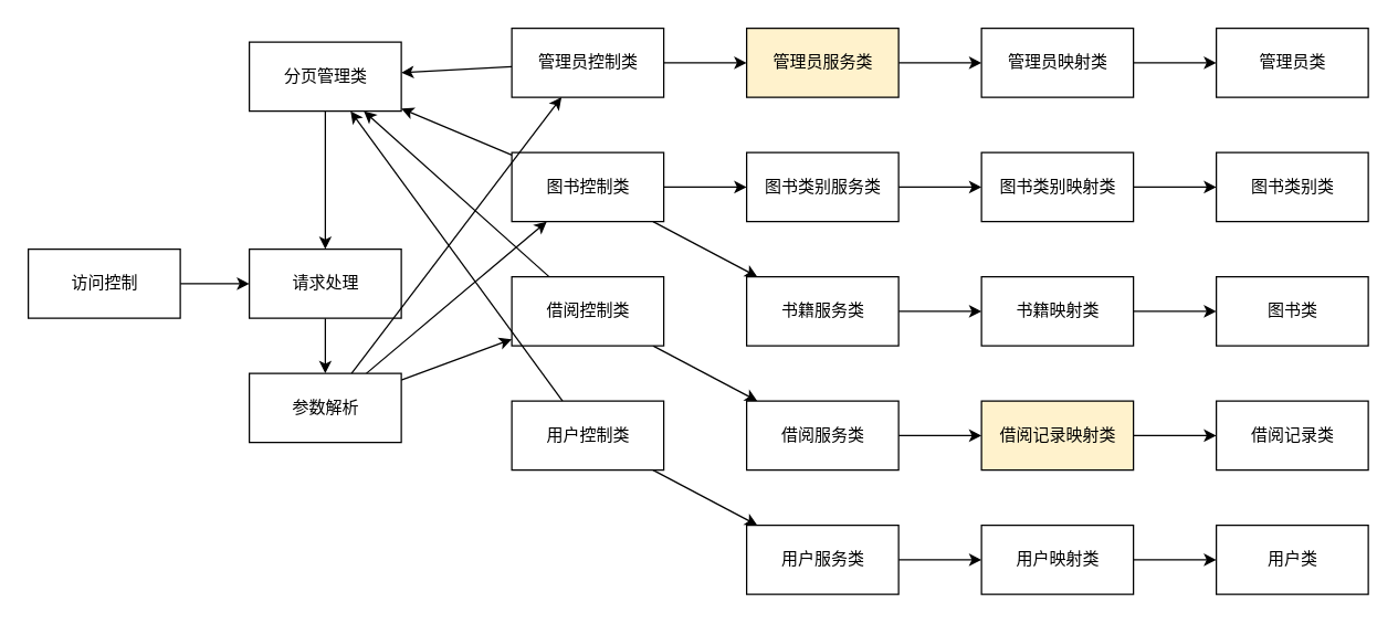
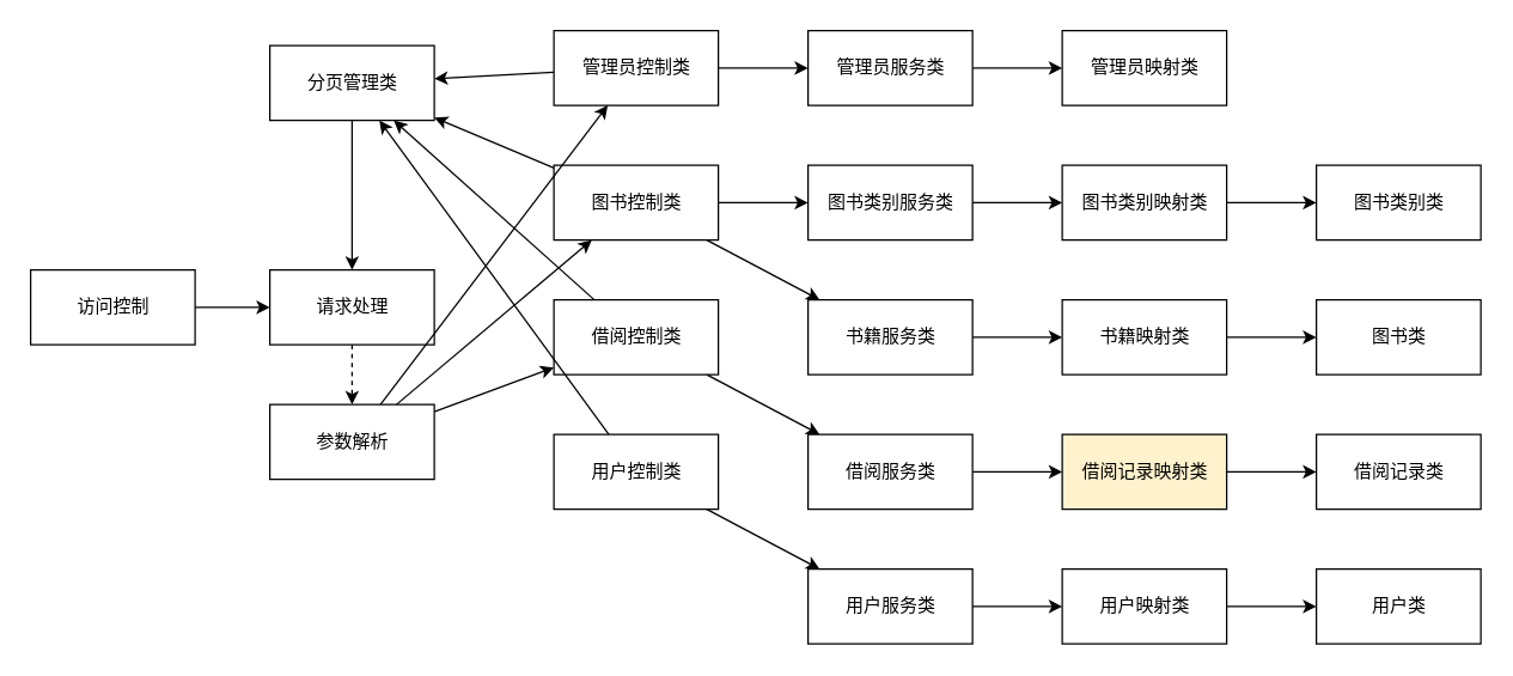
- <mxCell id="16" value="管理员服务类" style="html=1;fillColor=#fff2cc;" vertex="1" parent="1"><mxGeometry x="540" y="20" width="110" height="50" as="geometry" /></mxCell>
+ <mxCell id="16" value="管理员服务类" style="html=1;" vertex="1" parent="1"><mxGeometry x="540" y="20" width="110" height="50" as="geometry" /></mxCell>
- <mxCell id="35" style="edgeStyle=none;html=1;" edge="1" parent="1" source="36" target="45"><mxGeometry relative="1" as="geometry" /></mxCell>
- <mxCell id="45" value="管理员类" style="html=1;" vertex="1" parent="1"><mxGeometry x="880" y="20" width="110" height="50" as="geometry" /></mxCell>
- <mxCell id="29" value="" style="edgeStyle=none;html=1;" edge="1" parent="1" source="30" target="34"><mxGeometry relative="1" as="geometry" /></mxCell>
+ <mxCell id="29" value="" style="edgeStyle=none;html=1;dashed=1;" edge="1" parent="1" source="30" target="34"><mxGeometry relative="1" as="geometry" /></mxCell>
